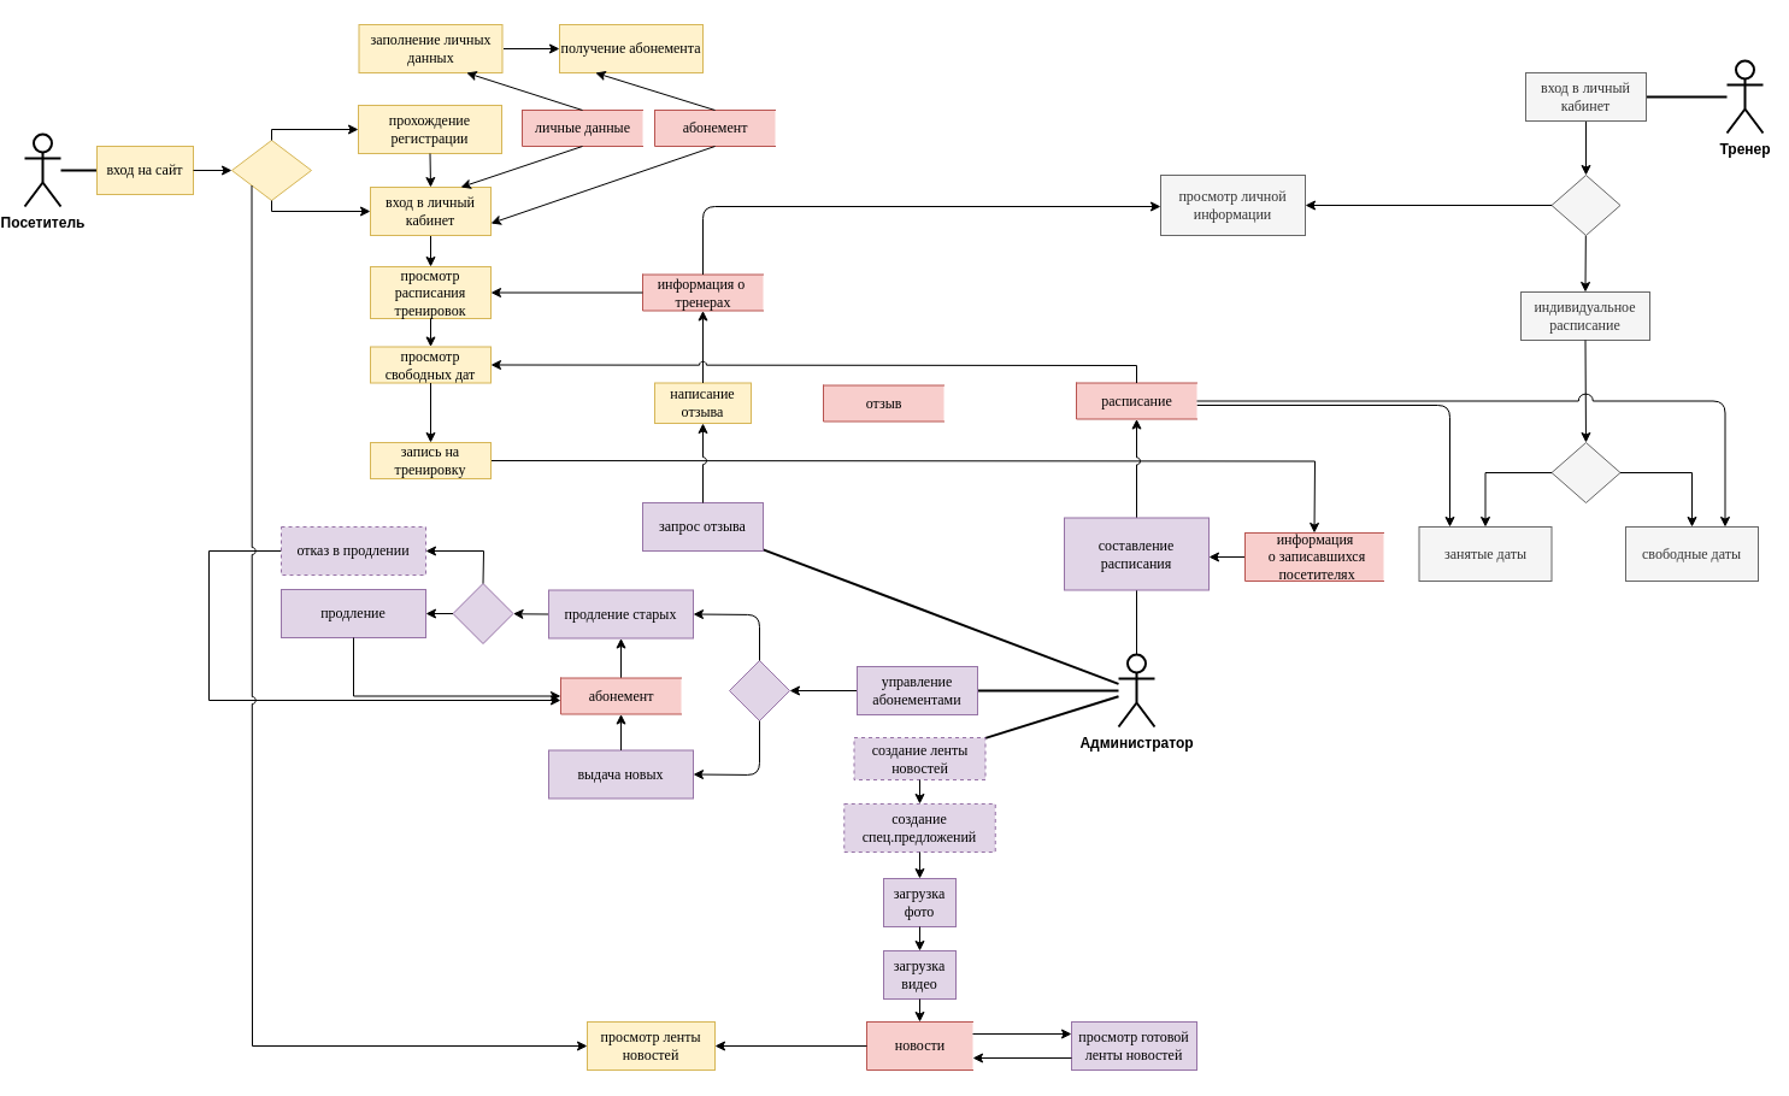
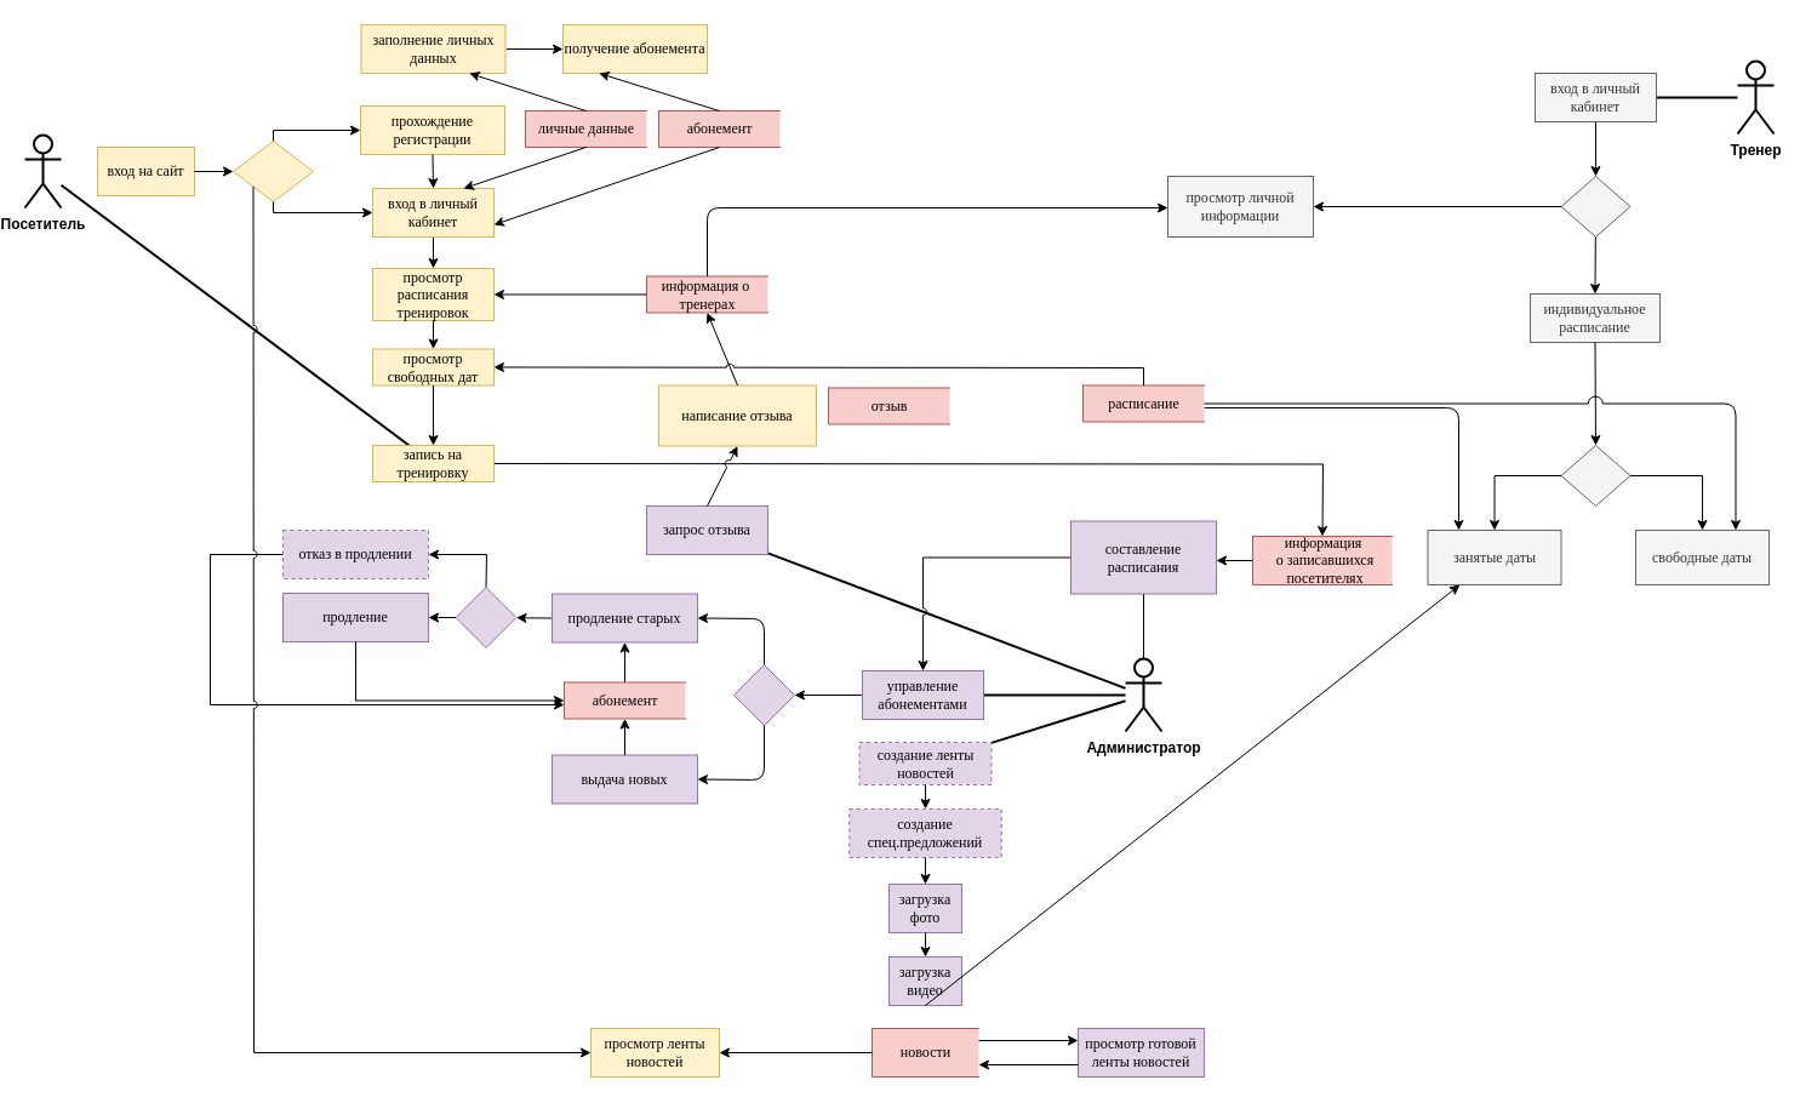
- <mxCell id="5" value="" style="endArrow=none;html=1;endFill=0;strokeWidth=2;" parent="1" source="7" target="8" edge="1"><mxGeometry width="50" height="50" relative="1" as="geometry"><mxPoint x="1021" y="247" as="sourcePoint" /><mxPoint x="1071" y="197" as="targetPoint" /></mxGeometry></mxCell>
+ <mxCell id="5" value="" style="endArrow=none;html=1;endFill=0;strokeWidth=2;" parent="1" source="7" target="21" edge="1"><mxGeometry width="50" height="50" relative="1" as="geometry"><mxPoint x="1021" y="247" as="sourcePoint" /><mxPoint x="1071" y="197" as="targetPoint" /></mxGeometry></mxCell>
- <mxCell id="42" value="&lt;font face=&quot;Verdana&quot;&gt;написание отзыва&lt;/font&gt;" style="whiteSpace=wrap;html=1;dashed=0;strokeWidth=1;fillColor=#fff2cc;strokeColor=#d6b656;" parent="1" vertex="1"><mxGeometry x="543" y="317.5" width="80" height="33.5" as="geometry" /></mxCell>
+ <mxCell id="42" value="&lt;font face=&quot;Verdana&quot;&gt;написание отзыва&lt;/font&gt;" style="whiteSpace=wrap;html=1;dashed=0;strokeWidth=1;fillColor=#fff2cc;strokeColor=#d6b656;" parent="1" vertex="1"><mxGeometry x="543" y="317.5" width="130" height="50" as="geometry" /></mxCell>
- <mxCell id="40" style="edgeStyle=orthogonalEdgeStyle;rounded=0;orthogonalLoop=1;jettySize=auto;html=1;endArrow=classic;endFill=1;jumpStyle=arc;" parent="1" source="41" target="52" edge="1"><mxGeometry relative="1" as="geometry" /></mxCell>
+ <mxCell id="40" style="edgeStyle=orthogonalEdgeStyle;rounded=0;orthogonalLoop=1;jettySize=auto;html=1;endArrow=classic;endFill=1;jumpStyle=arc;" parent="1" source="41" target="33" edge="1"><mxGeometry relative="1" as="geometry" /></mxCell>
- <mxCell id="89" value="" style="endArrow=classic;html=1;rounded=0;fontFamily=Verdana;exitX=0.5;exitY=1;exitDx=0;exitDy=0;entryX=0.5;entryY=0;entryDx=0;entryDy=0;" parent="1" source="84" target="50" edge="1"><mxGeometry width="50" height="50" relative="1" as="geometry"><mxPoint x="745.75" y="668" as="sourcePoint" /><mxPoint x="673" y="721" as="targetPoint" /></mxGeometry></mxCell>
+ <mxCell id="89" value="" style="endArrow=classic;html=1;rounded=0;fontFamily=Verdana;exitX=0.5;exitY=1;exitDx=0;exitDy=0;" parent="1" source="84" target="27" edge="1"><mxGeometry width="50" height="50" relative="1" as="geometry"><mxPoint x="745.75" y="668" as="sourcePoint" /><mxPoint x="673" y="721" as="targetPoint" /></mxGeometry></mxCell>
